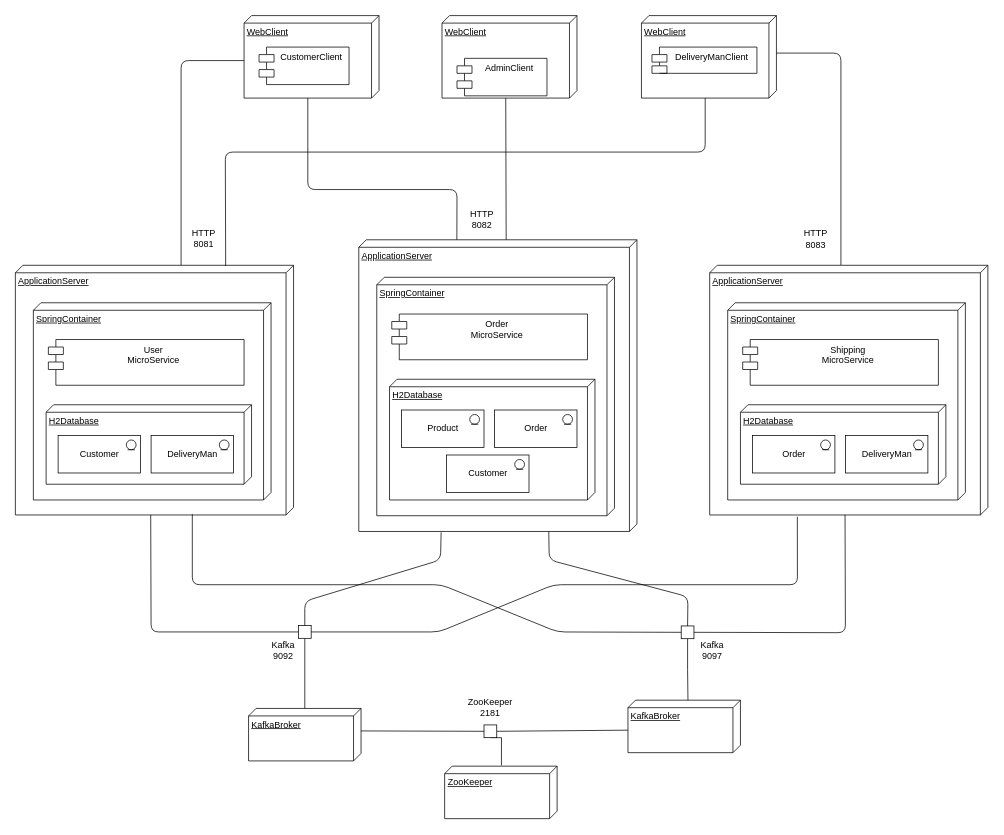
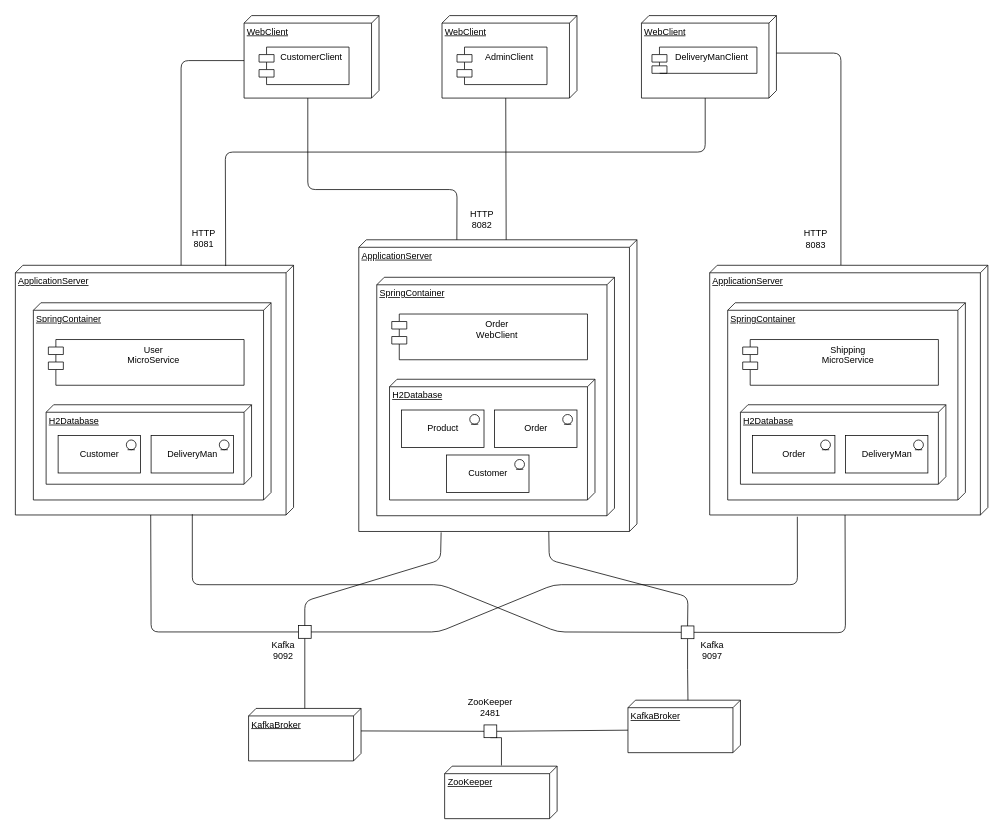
- <mxCell id="8" value="AdminClient" style="shape=module;align=left;spacingLeft=20;align=center;verticalAlign=top;" parent="1" vertex="1"><mxGeometry x="609" y="77" width="120" height="50" as="geometry" /></mxCell>
+ <mxCell id="8" value="AdminClient" style="shape=module;align=left;spacingLeft=20;align=center;verticalAlign=top;" parent="1" vertex="1"><mxGeometry x="609" y="62" width="120" height="50" as="geometry" /></mxCell>
- <mxCell id="30" value="Order&#10;MicroService" style="shape=module;align=left;spacingLeft=20;align=center;verticalAlign=top;" parent="1" vertex="1"><mxGeometry x="522" y="418" width="261" height="61" as="geometry" /></mxCell>
+ <mxCell id="30" value="Order&#10;WebClient" style="shape=module;align=left;spacingLeft=20;align=center;verticalAlign=top;" parent="1" vertex="1"><mxGeometry x="522" y="418" width="261" height="61" as="geometry" /></mxCell>
- <mxCell id="59" value="ZooKeeper&lt;br&gt;2181" style="text;html=1;align=center;verticalAlign=middle;resizable=0;points=[];autosize=1;" parent="1" vertex="1"><mxGeometry x="618" y="927" width="69" height="32" as="geometry" /></mxCell>
+ <mxCell id="59" value="ZooKeeper&lt;br&gt;2481" style="text;html=1;align=center;verticalAlign=middle;resizable=0;points=[];autosize=1;" parent="1" vertex="1"><mxGeometry x="618" y="927" width="69" height="32" as="geometry" /></mxCell>
